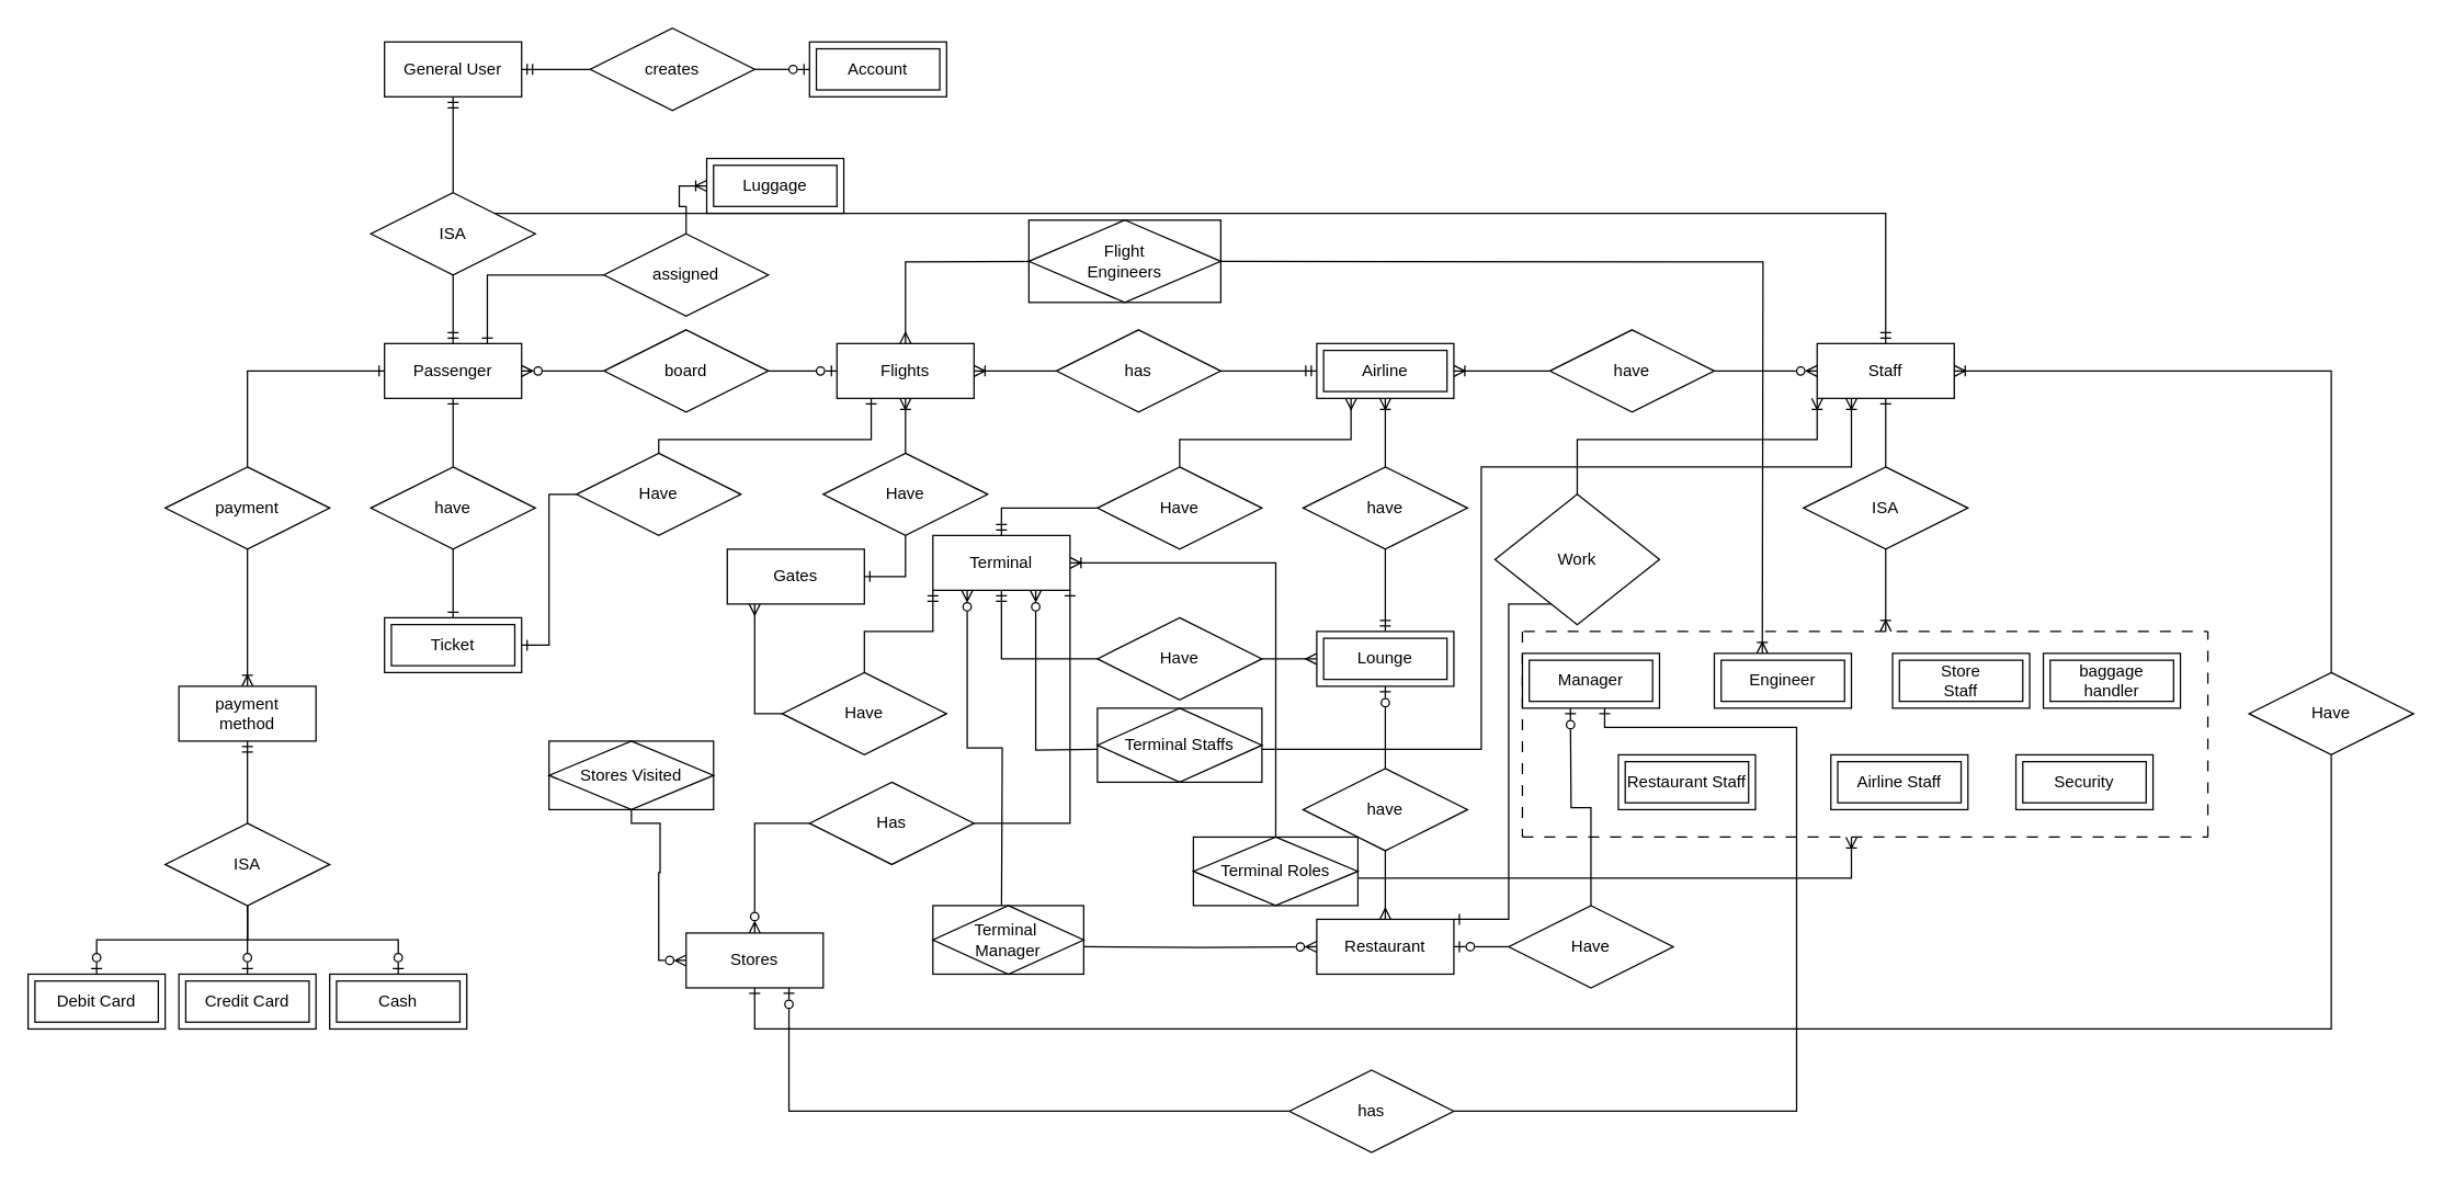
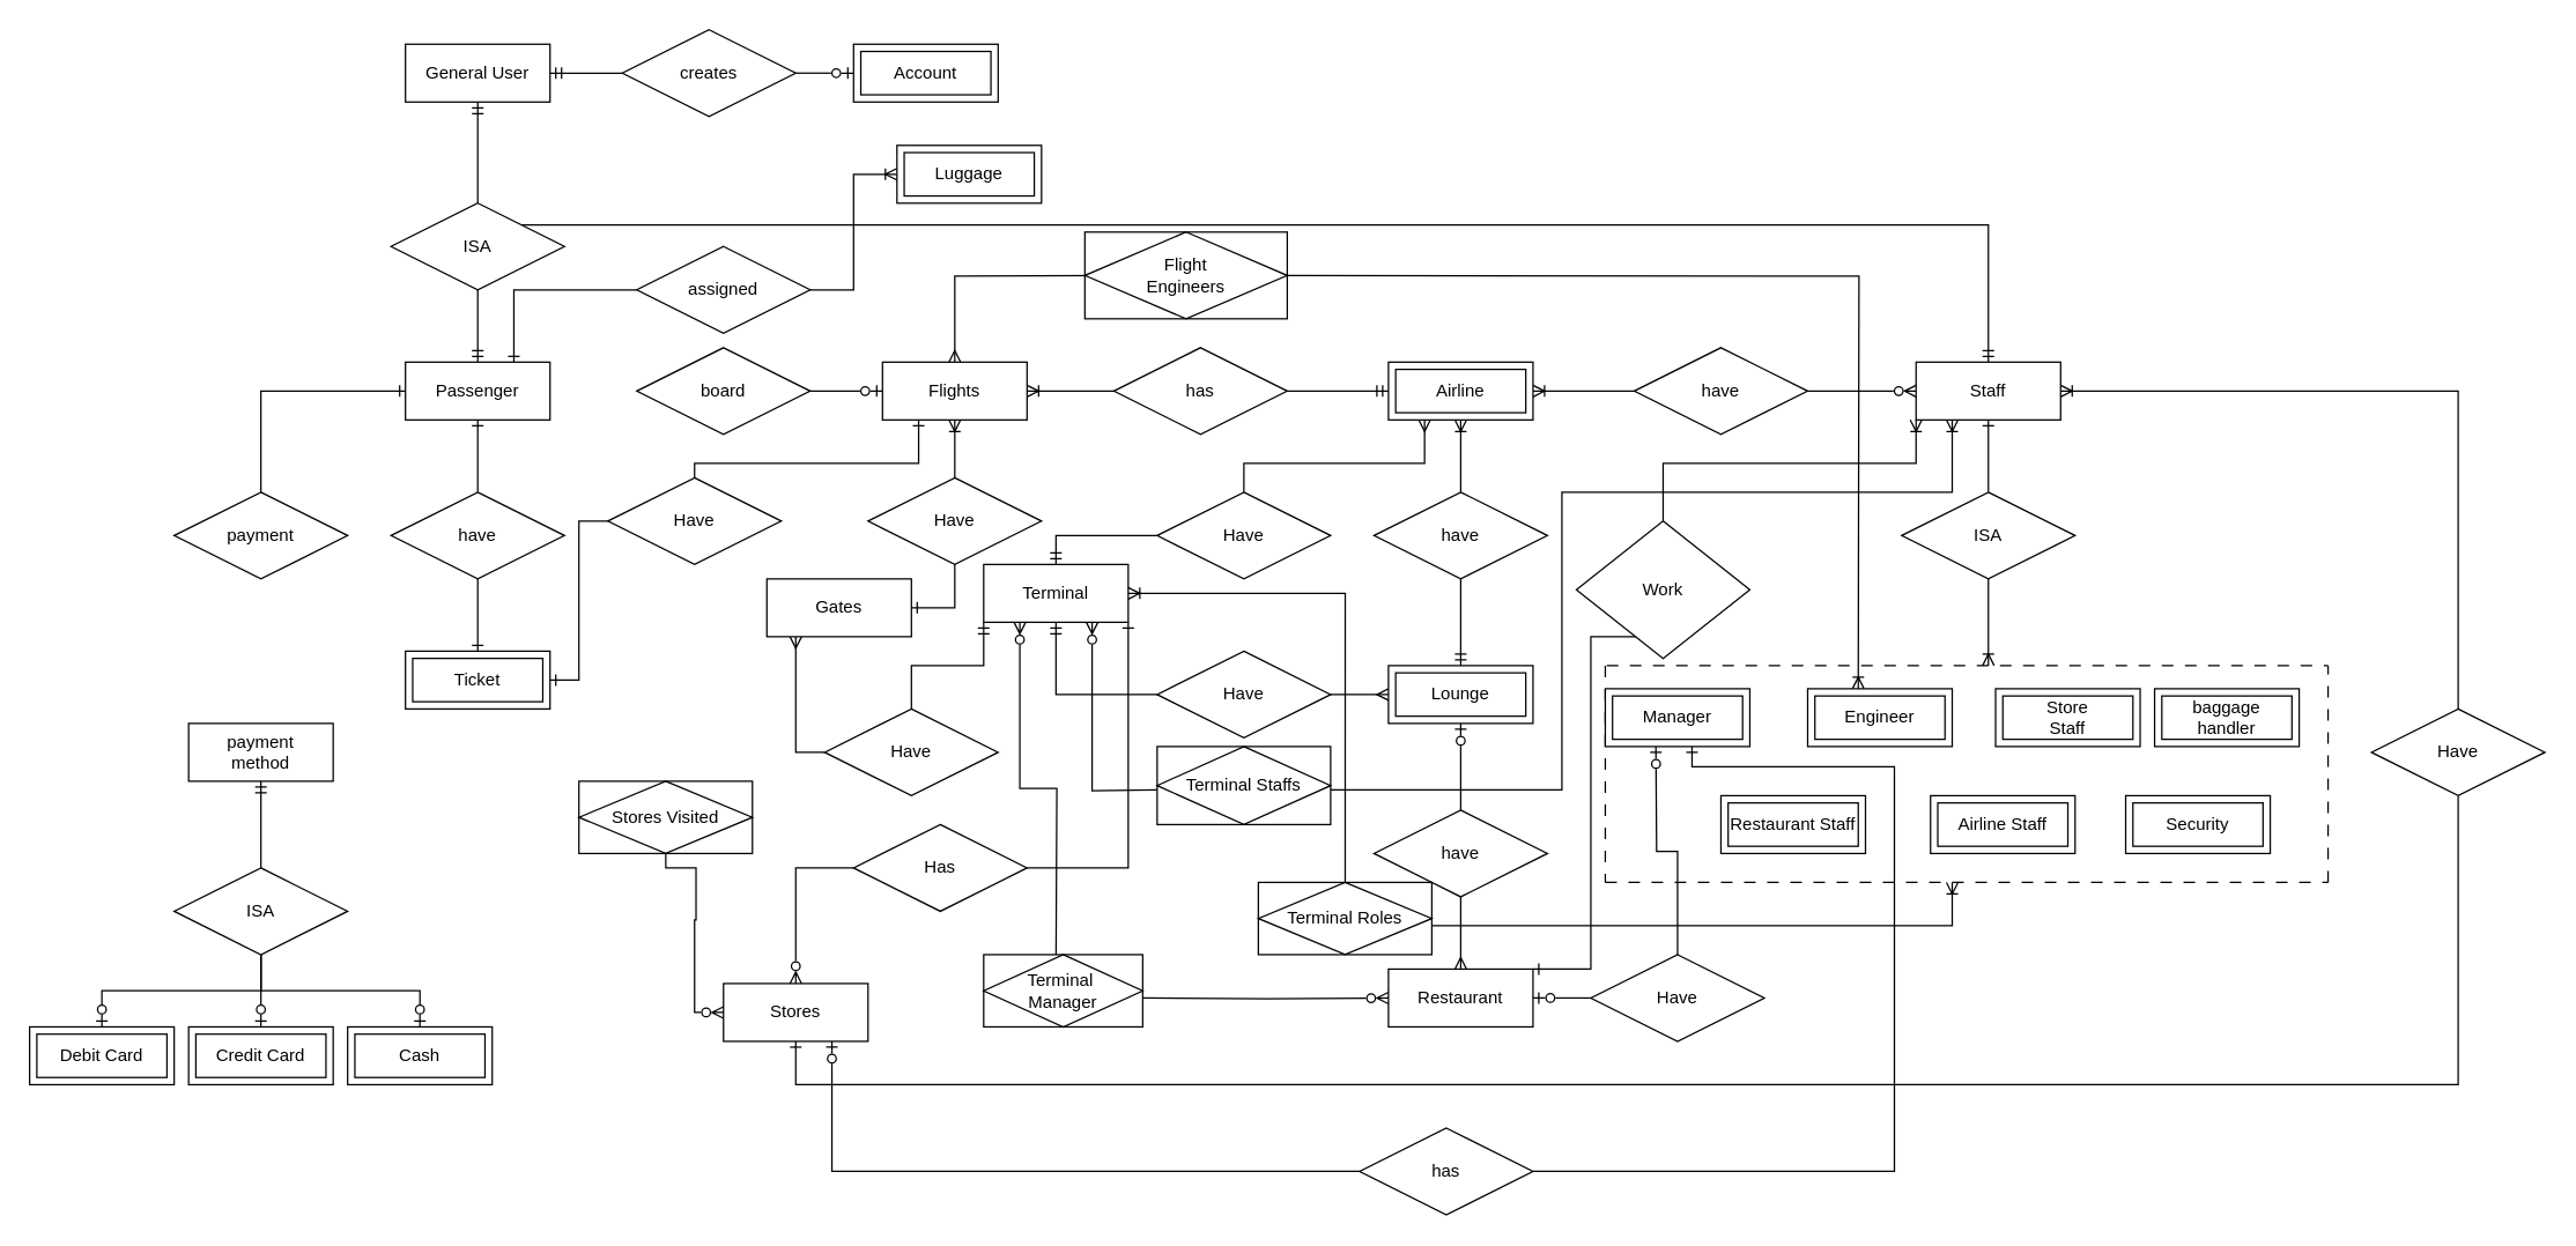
- <mxCell id="90" value="Luggage" style="shape=ext;margin=3;double=1;whiteSpace=wrap;html=1;align=center;" parent="1" vertex="1"><mxGeometry x="515" y="115" width="100" height="40" as="geometry" /></mxCell>
+ <mxCell id="90" value="Luggage" style="shape=ext;margin=3;double=1;whiteSpace=wrap;html=1;align=center;" parent="1" vertex="1"><mxGeometry x="620" y="100" width="100" height="40" as="geometry" /></mxCell>
- <mxCell id="15" style="edgeStyle=orthogonalEdgeStyle;rounded=0;orthogonalLoop=1;jettySize=auto;html=1;endArrow=ERzeroToMany;endFill=0;" parent="1" source="17" target="11" edge="1"><mxGeometry relative="1" as="geometry" /></mxCell>
- <mxCell id="46" style="edgeStyle=orthogonalEdgeStyle;rounded=0;orthogonalLoop=1;jettySize=auto;html=1;endArrow=ERoneToMany;endFill=0;" parent="1" source="47" target="48" edge="1"><mxGeometry relative="1" as="geometry"><mxPoint x="500" y="460" as="targetPoint" /></mxGeometry></mxCell>
- <mxCell id="108" value="Restaurant Staff" style="shape=ext;margin=3;double=1;whiteSpace=wrap;html=1;align=center;" parent="1" vertex="1"><mxGeometry x="1180" y="550" width="100" height="40" as="geometry" /></mxCell>
+ <mxCell id="108" value="Restaurant Staff" style="shape=ext;margin=3;double=1;whiteSpace=wrap;html=1;align=center;" parent="1" vertex="1"><mxGeometry x="1190" y="550" width="100" height="40" as="geometry" /></mxCell>
